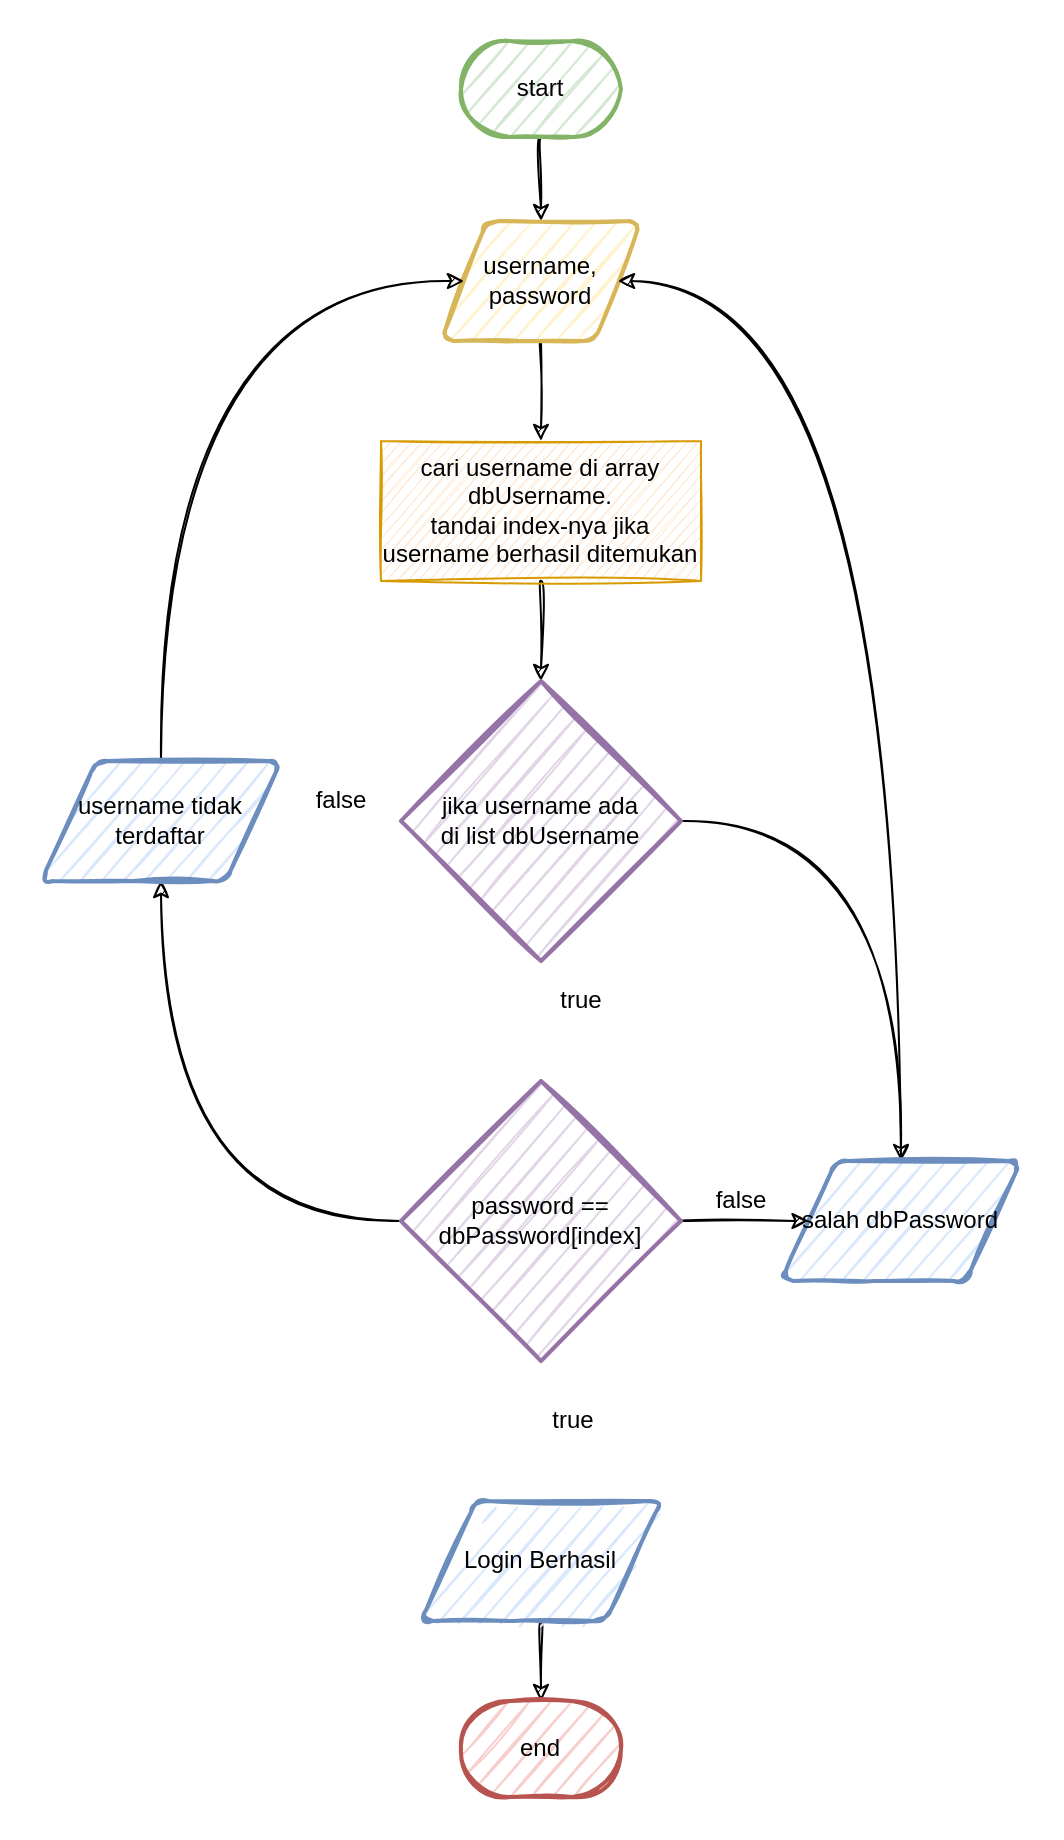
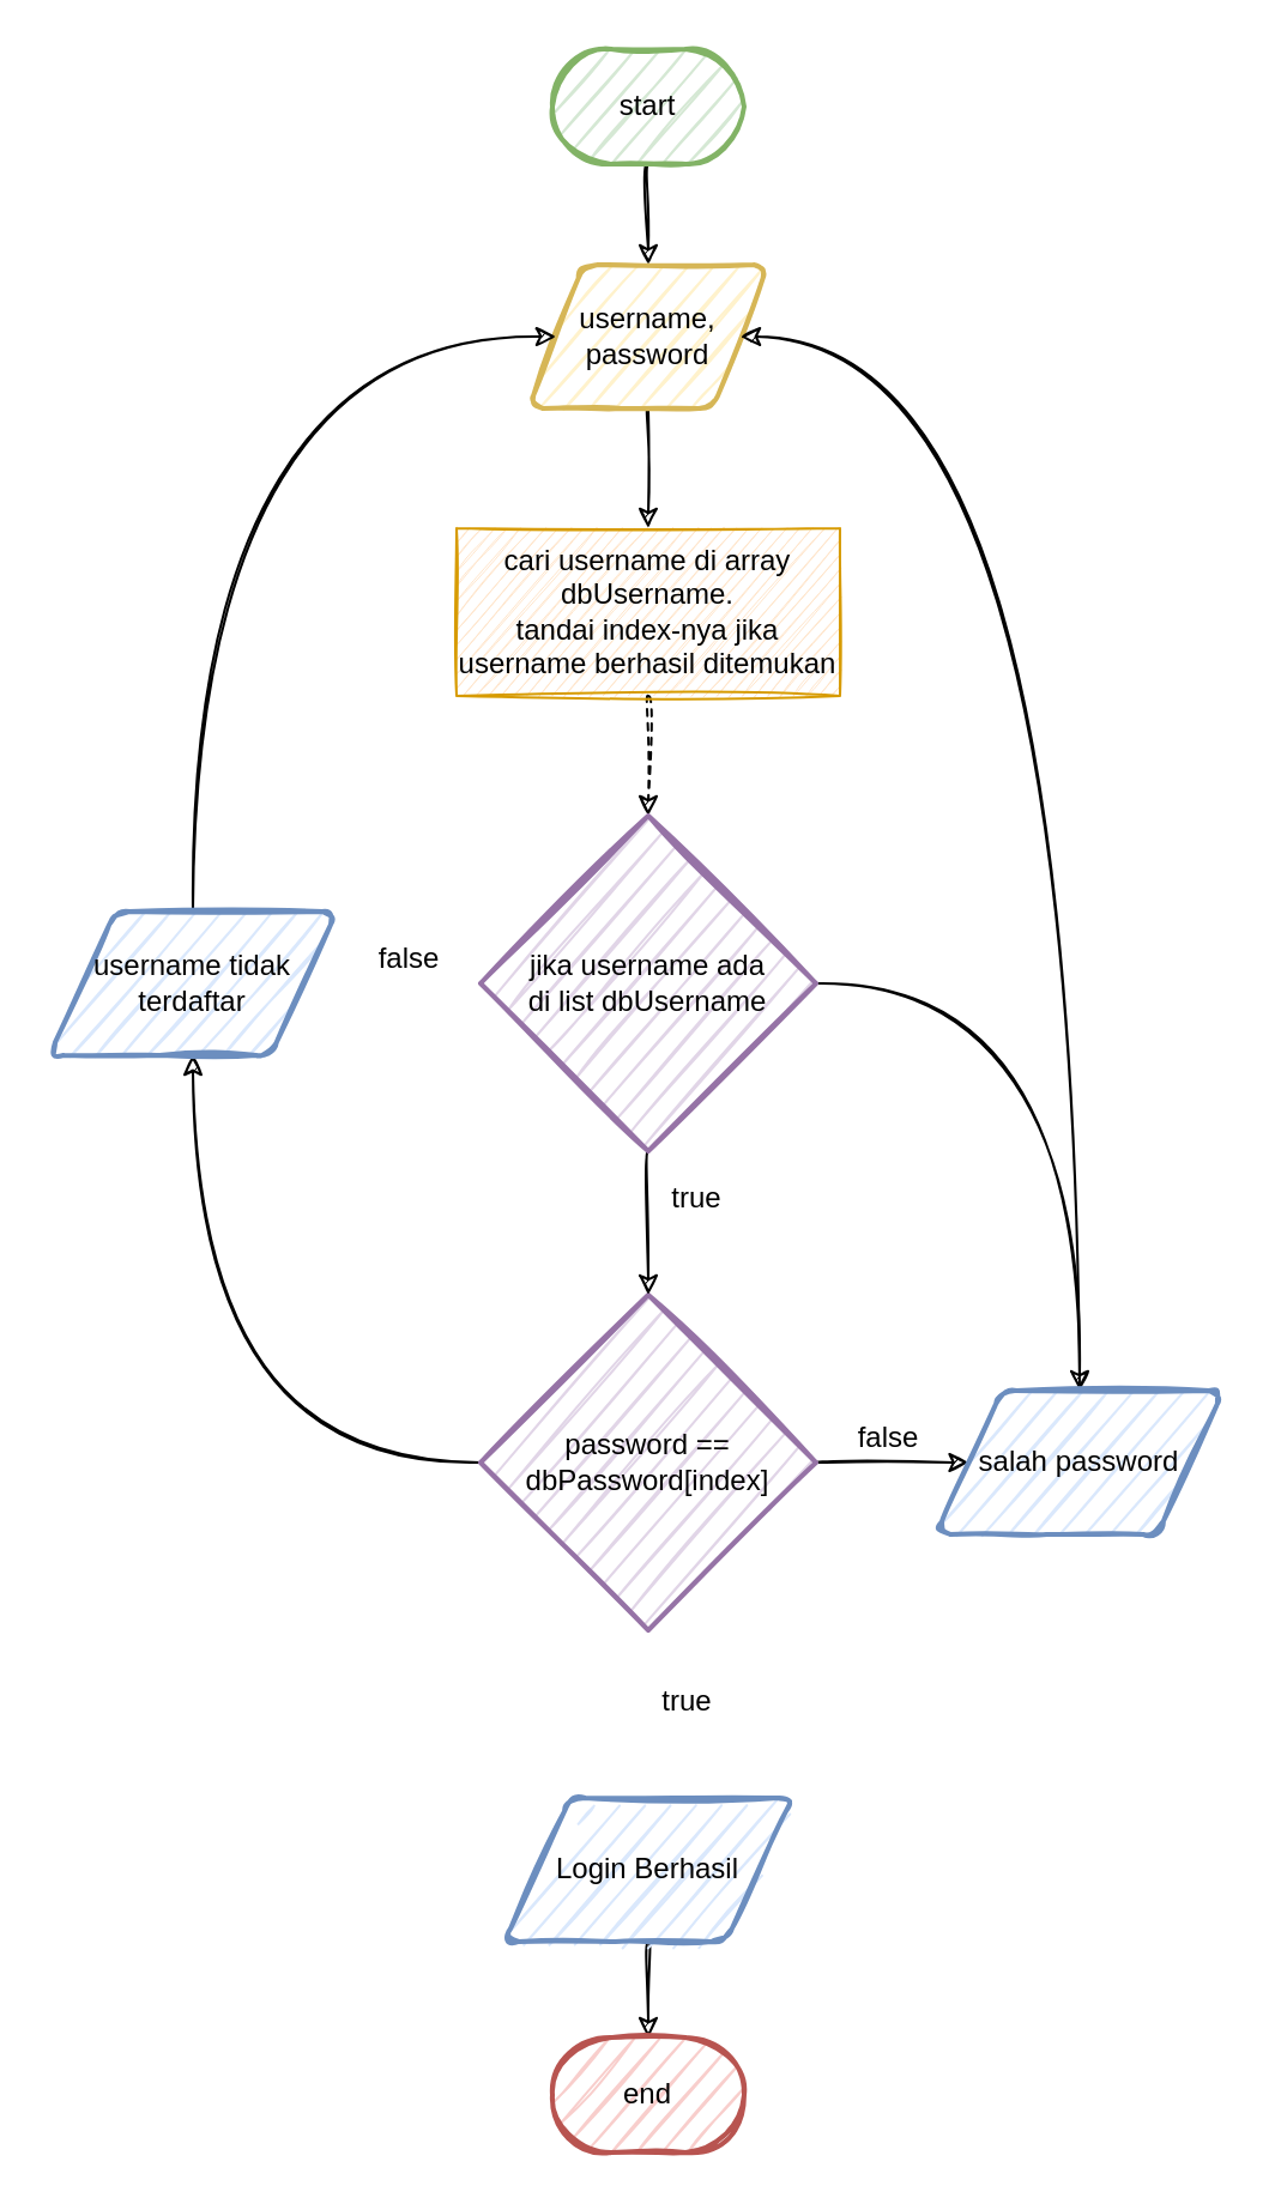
- <mxCell id="11" style="edgeStyle=orthogonalEdgeStyle;rounded=1;sketch=1;orthogonalLoop=1;jettySize=auto;html=1;entryX=0.5;entryY=0;entryDx=0;entryDy=0;entryPerimeter=0;curved=1;" edge="1" parent="1" source="12" target="15"><mxGeometry relative="1" as="geometry" /></mxCell>
+ <mxCell id="11" style="edgeStyle=orthogonalEdgeStyle;rounded=1;sketch=1;orthogonalLoop=1;jettySize=auto;html=1;entryX=0.5;entryY=0;entryDx=0;entryDy=0;entryPerimeter=0;curved=1;dashed=1;" edge="1" parent="1" source="12" target="15"><mxGeometry relative="1" as="geometry" /></mxCell>
+ <mxCell id="14" style="edgeStyle=orthogonalEdgeStyle;rounded=1;sketch=1;orthogonalLoop=1;jettySize=auto;html=1;entryX=0.5;entryY=0;entryDx=0;entryDy=0;entryPerimeter=0;curved=1;" edge="1" parent="1" source="15" target="10"><mxGeometry relative="1" as="geometry" /></mxCell>
- <mxCell id="19" value="salah dbPassword" style="shape=parallelogram;html=1;strokeWidth=2;perimeter=parallelogramPerimeter;whiteSpace=wrap;arcSize=12;size=0.23;sketch=1;rounded=1;fillColor=#dae8fc;strokeColor=#6c8ebf;" vertex="1" parent="1"><mxGeometry x="390" y="580" width="120" height="60" as="geometry" /></mxCell>
+ <mxCell id="19" value="salah password" style="shape=parallelogram;html=1;strokeWidth=2;perimeter=parallelogramPerimeter;whiteSpace=wrap;arcSize=12;size=0.23;sketch=1;rounded=1;fillColor=#dae8fc;strokeColor=#6c8ebf;" vertex="1" parent="1"><mxGeometry x="390" y="580" width="120" height="60" as="geometry" /></mxCell>
